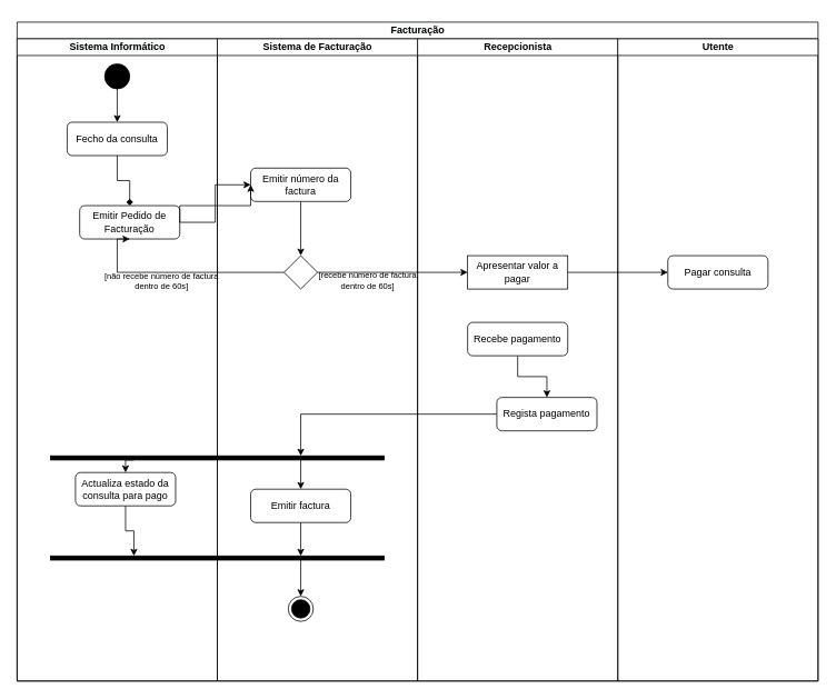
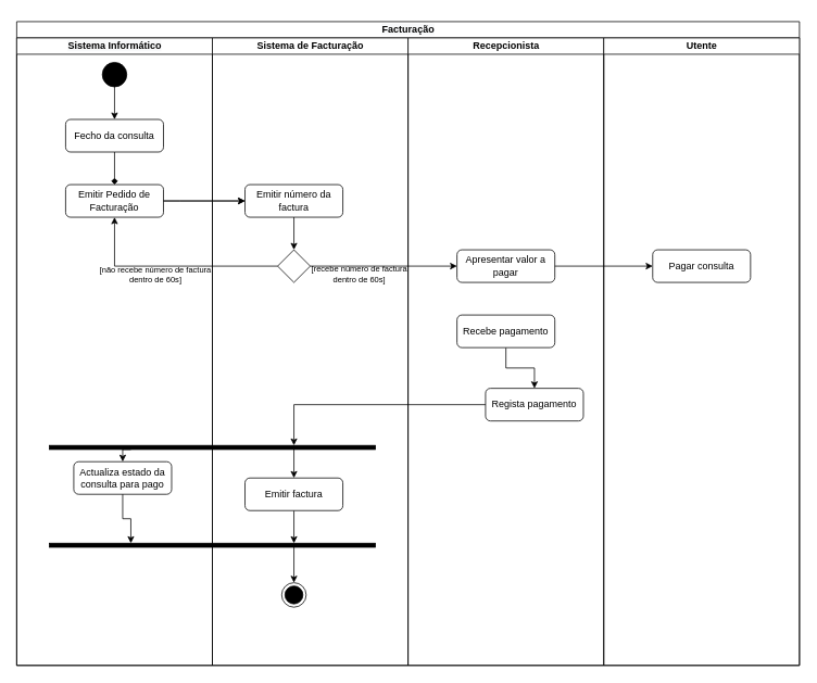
- <mxCell id="12" value="Emitir número da factura" style="rounded=1;whiteSpace=wrap;html=1;" vertex="1" parent="10"><mxGeometry x="40" y="155" width="120" height="40" as="geometry" /></mxCell>
+ <mxCell id="12" value="Emitir número da factura" style="rounded=1;whiteSpace=wrap;html=1;" vertex="1" parent="10"><mxGeometry x="40" y="180" width="120" height="40" as="geometry" /></mxCell>
- <mxCell id="8" value="Emitir Pedido de Facturação" style="rounded=1;whiteSpace=wrap;html=1;" vertex="1" parent="3"><mxGeometry x="75" y="200" width="120" height="40" as="geometry" /></mxCell>
+ <mxCell id="8" value="Emitir Pedido de Facturação" style="rounded=1;whiteSpace=wrap;html=1;" vertex="1" parent="3"><mxGeometry x="60" y="180" width="120" height="40" as="geometry" /></mxCell>
- <mxCell id="24" value="Apresentar valor a pagar" style="whiteSpace=wrap;html=1;rounded=0;" vertex="1" parent="23"><mxGeometry x="60" y="260" width="120" height="40" as="geometry" /></mxCell>
+ <mxCell id="24" value="Apresentar valor a pagar" style="rounded=1;whiteSpace=wrap;html=1;" vertex="1" parent="23"><mxGeometry x="60" y="260" width="120" height="40" as="geometry" /></mxCell>
